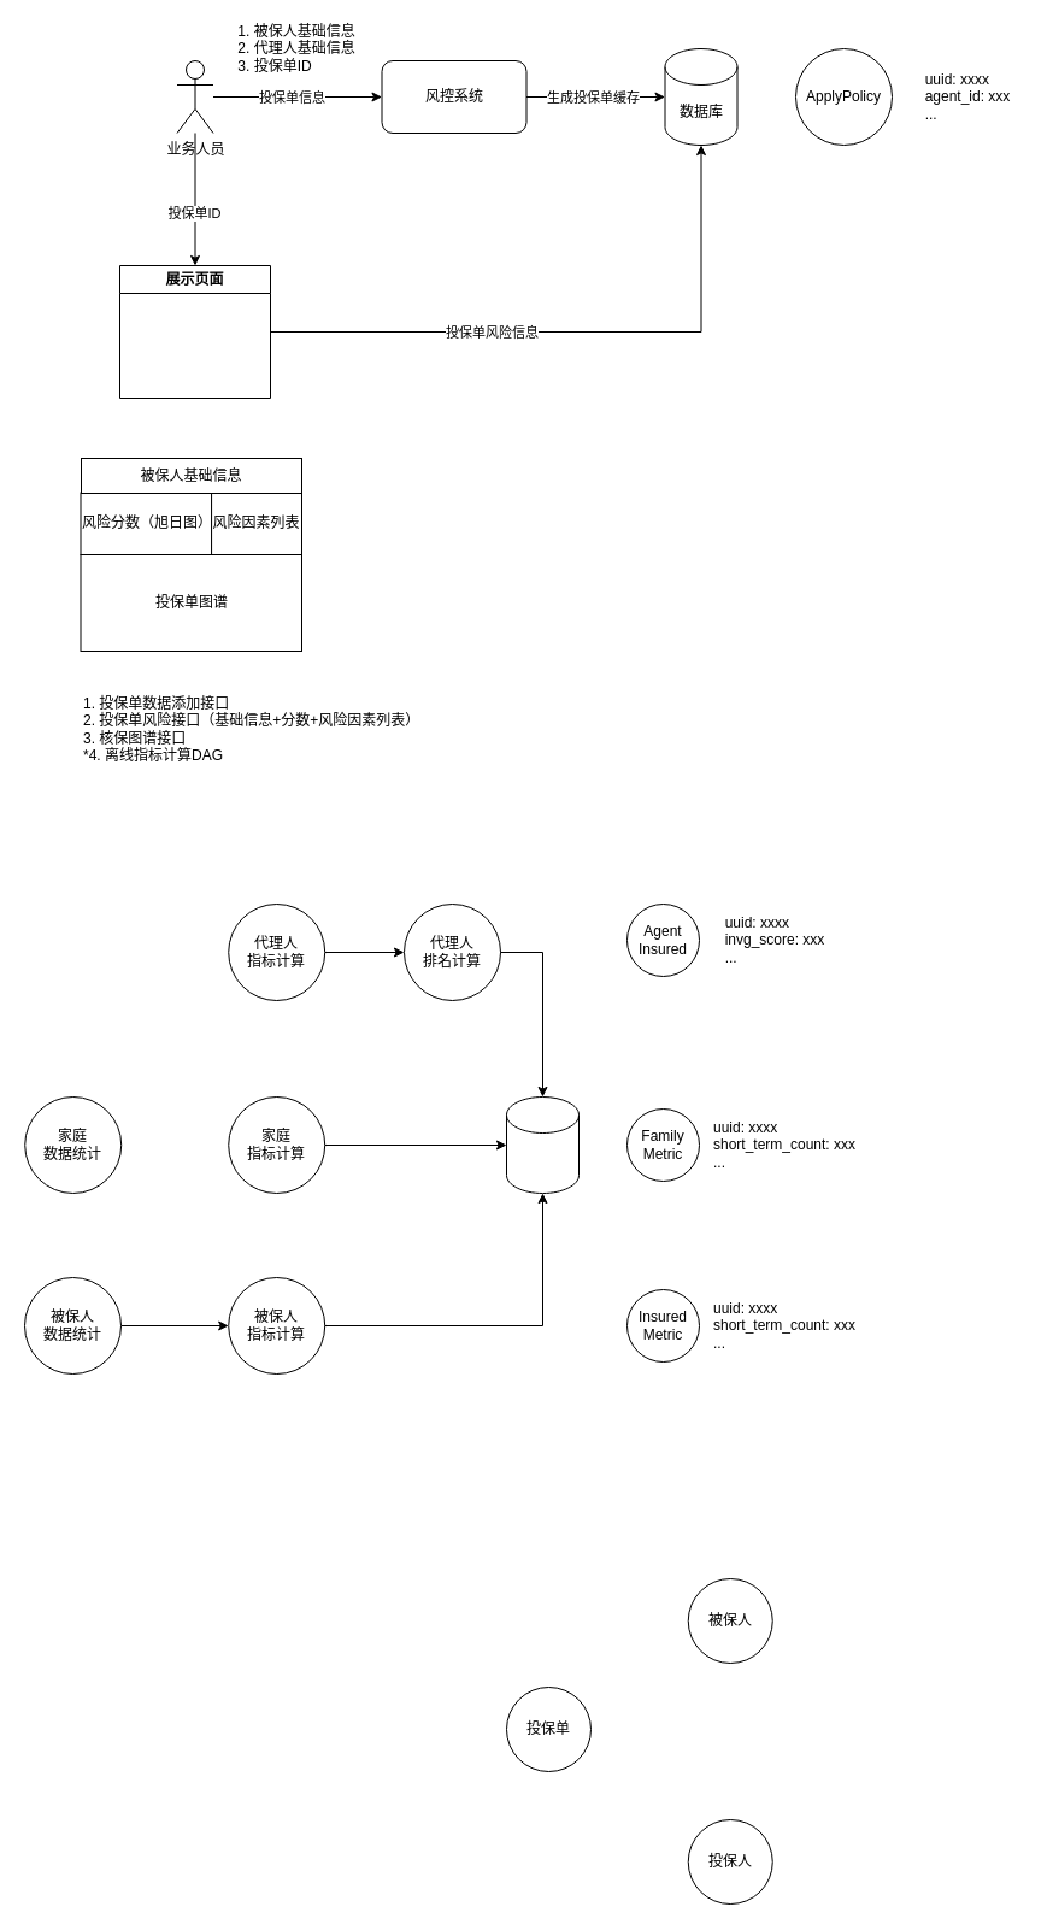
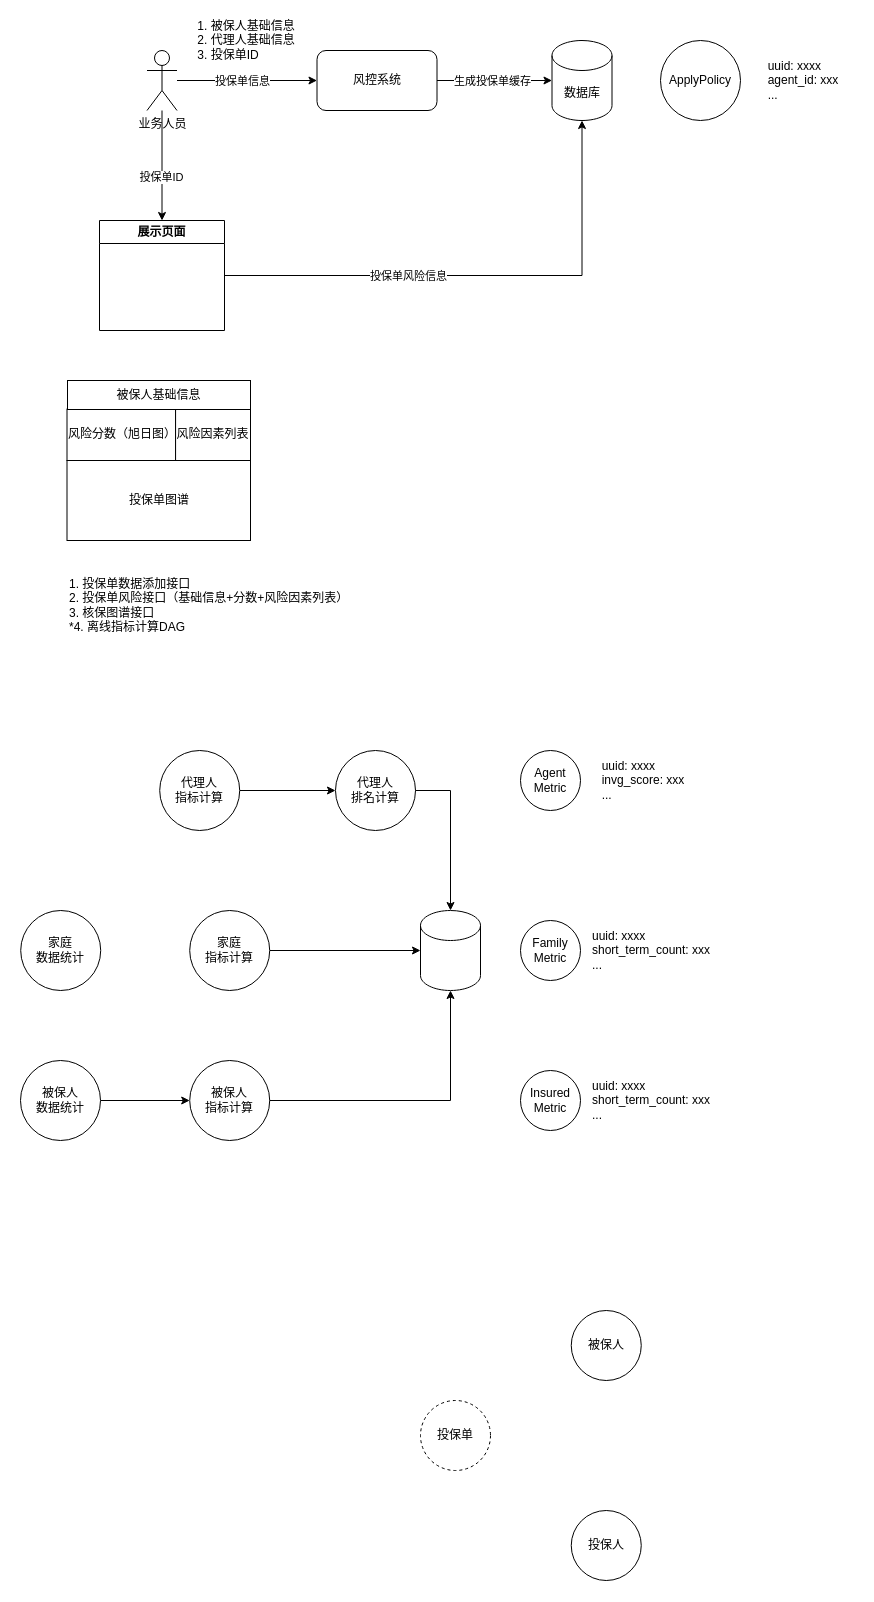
- <mxCell id="33" value="Agent&lt;br&gt;Insured" style="ellipse;whiteSpace=wrap;html=1;aspect=fixed;" parent="32" vertex="1"><mxGeometry width="60" height="60" as="geometry" /></mxCell>
+ <mxCell id="33" value="Agent&lt;br&gt;Metric" style="ellipse;whiteSpace=wrap;html=1;aspect=fixed;" parent="32" vertex="1"><mxGeometry width="60" height="60" as="geometry" /></mxCell>
- <mxCell id="24" value="代理人&lt;br&gt;指标计算" style="ellipse;whiteSpace=wrap;html=1;aspect=fixed;" parent="1" vertex="1"><mxGeometry x="189.21" y="750" width="80" height="80" as="geometry" /></mxCell>
+ <mxCell id="24" value="代理人&lt;br&gt;指标计算" style="ellipse;whiteSpace=wrap;html=1;aspect=fixed;" parent="1" vertex="1"><mxGeometry x="159.21" y="750" width="80" height="80" as="geometry" /></mxCell>
- <mxCell id="44" value="投保单" style="ellipse;whiteSpace=wrap;html=1;aspect=fixed;" vertex="1" parent="1"><mxGeometry x="420" y="1400" width="70" height="70" as="geometry" /></mxCell>
+ <mxCell id="44" value="投保单" style="ellipse;whiteSpace=wrap;html=1;aspect=fixed;dashed=1;" vertex="1" parent="1"><mxGeometry x="420" y="1400" width="70" height="70" as="geometry" /></mxCell>
